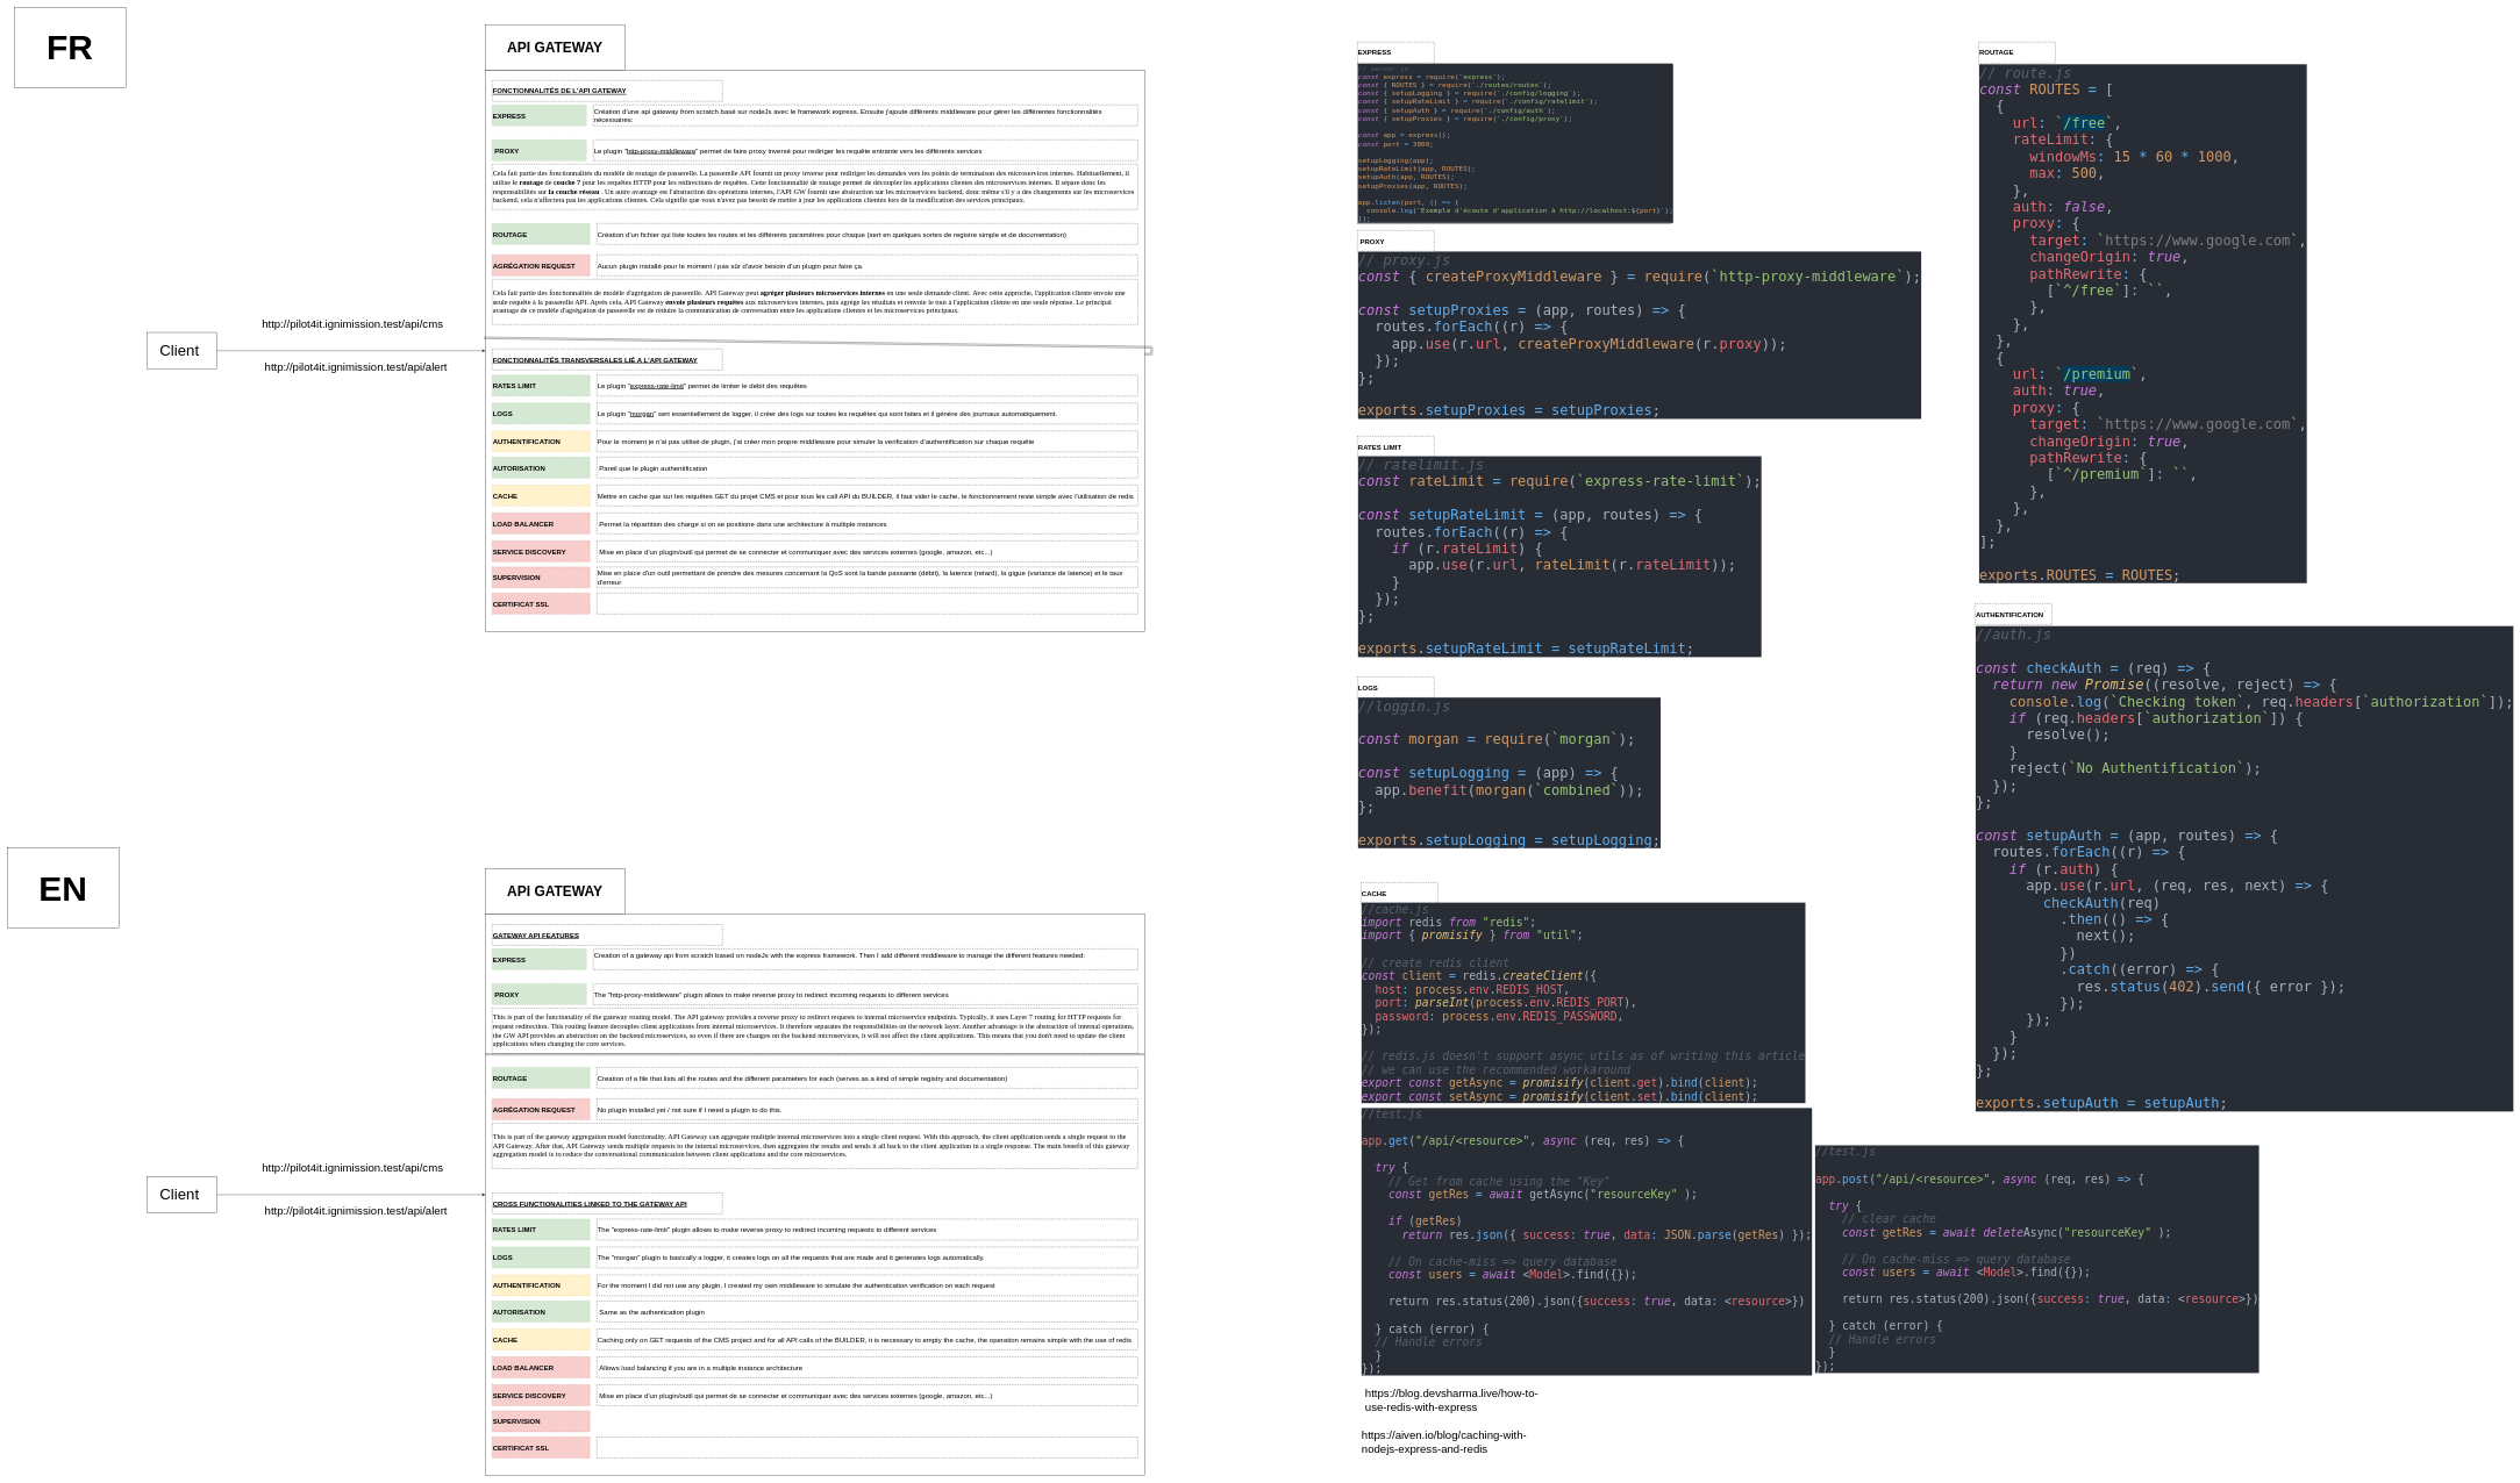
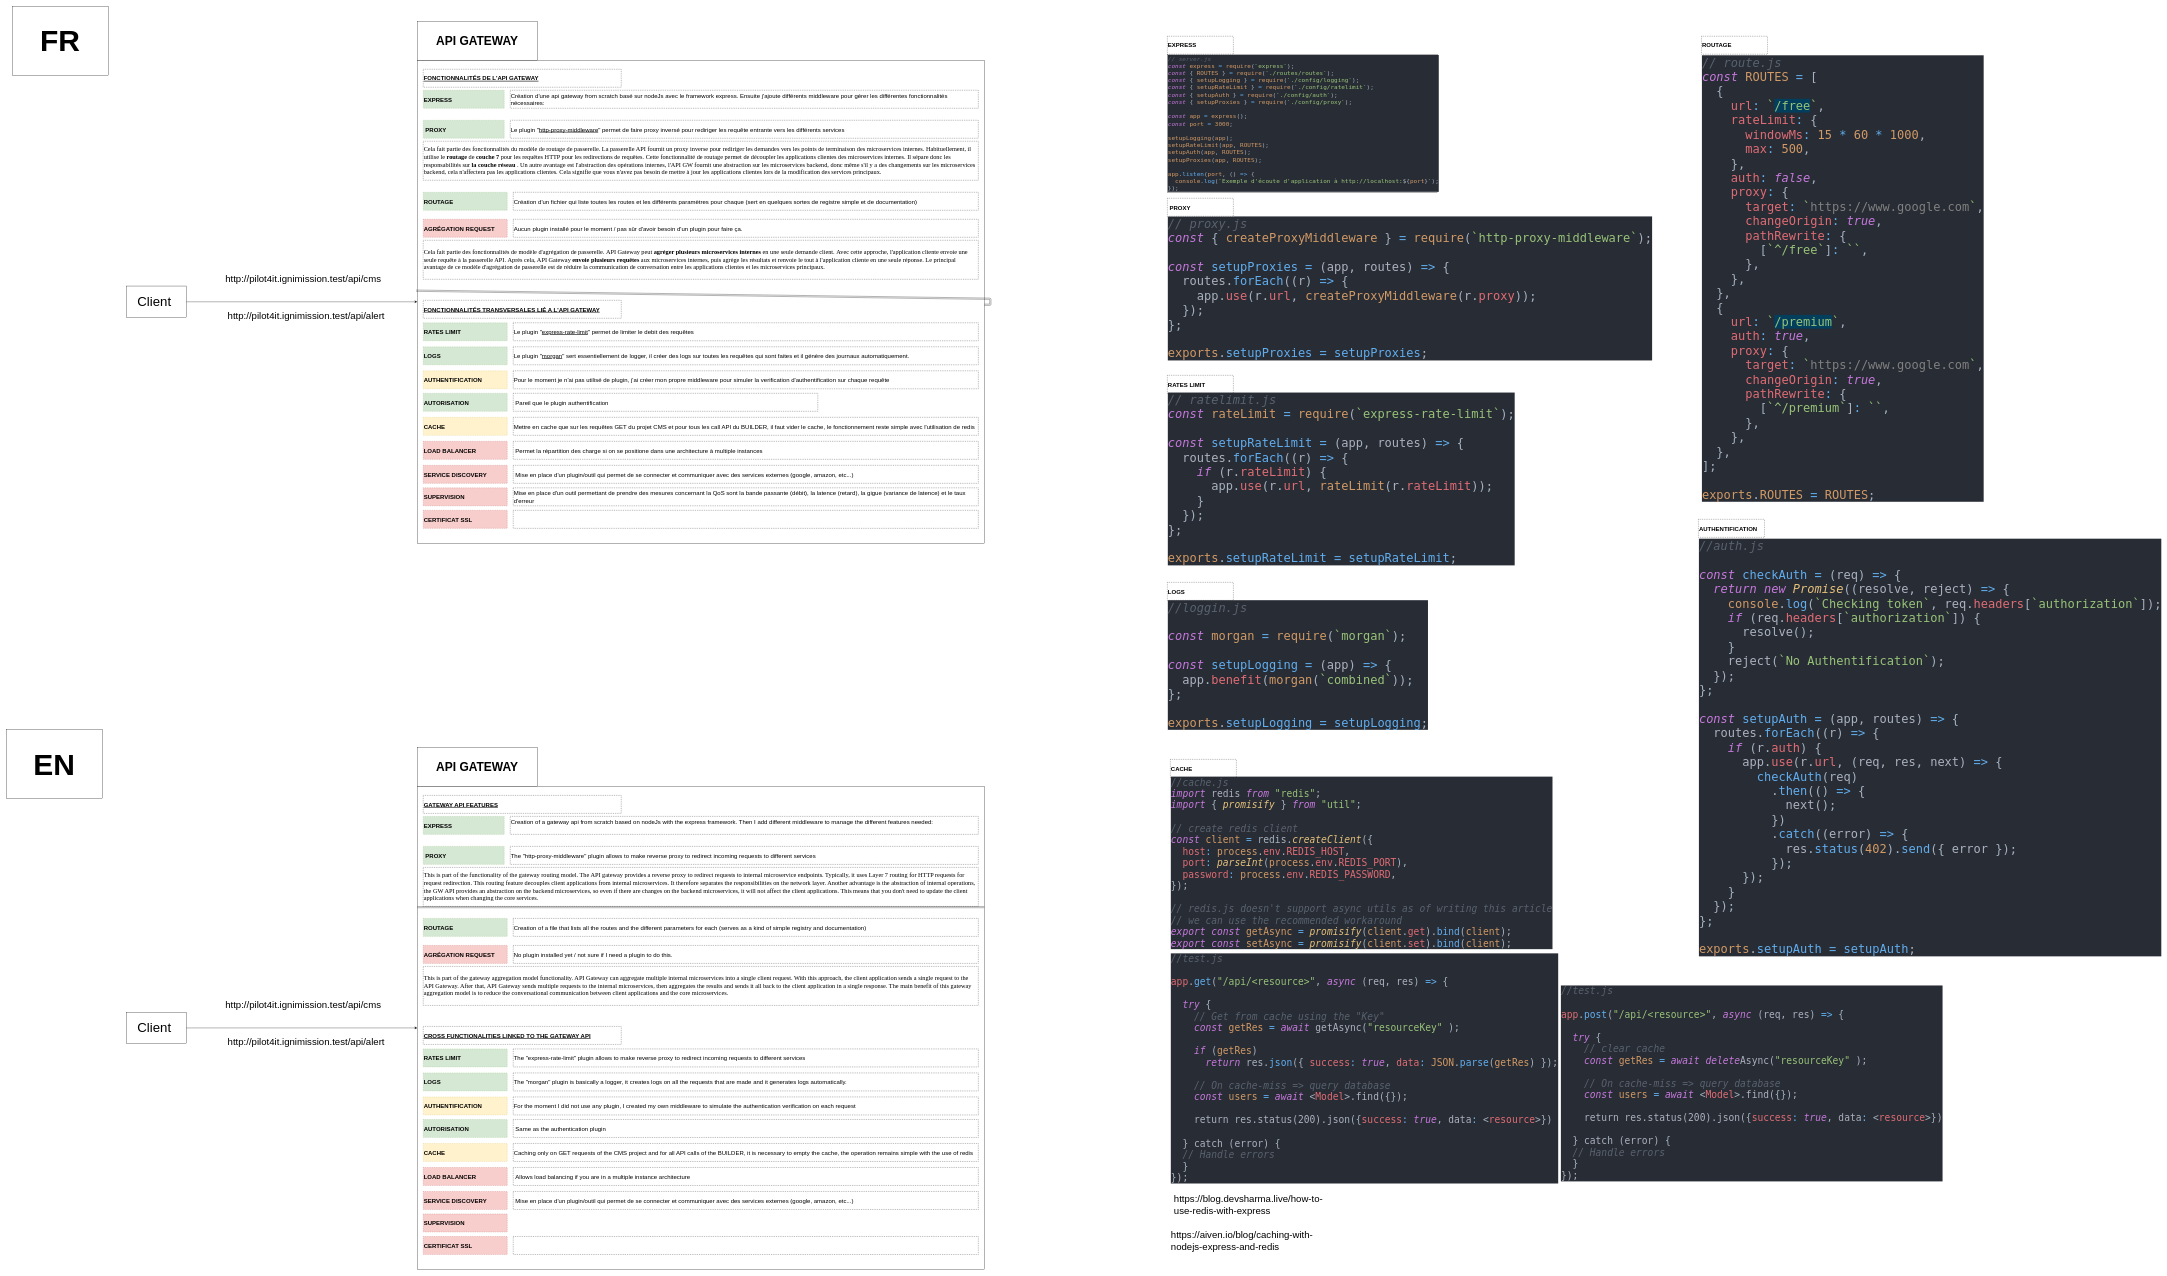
- <mxCell id="40" value="&amp;nbsp;Pareil que le plugin authentification" style="rounded=0;whiteSpace=wrap;html=1;dashed=1;strokeColor=#000000;fontSize=20;align=left;" parent="1" vertex="1"><mxGeometry x="1710" y="1310" width="1550" height="60" as="geometry" /></mxCell>
+ <mxCell id="40" value="&amp;nbsp;Pareil que le plugin authentification" style="rounded=0;whiteSpace=wrap;html=1;dashed=1;strokeColor=#000000;fontSize=20;align=left;" parent="1" vertex="1"><mxGeometry x="1710" y="1310" width="1015" height="60" as="geometry" /></mxCell>
